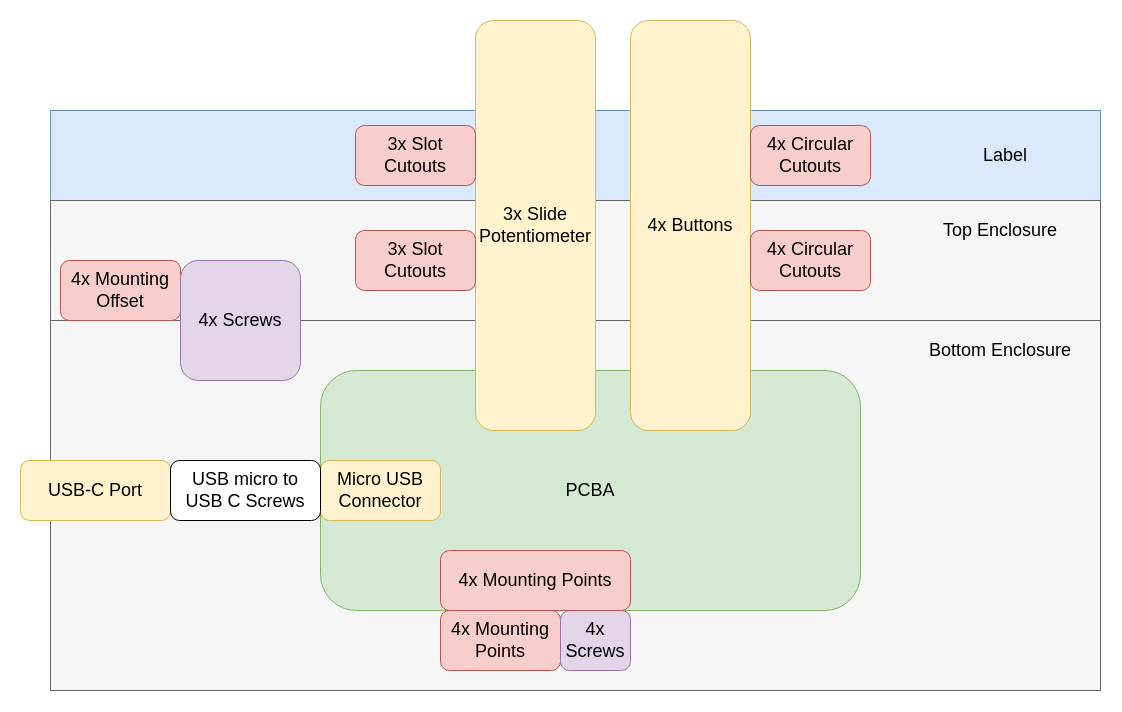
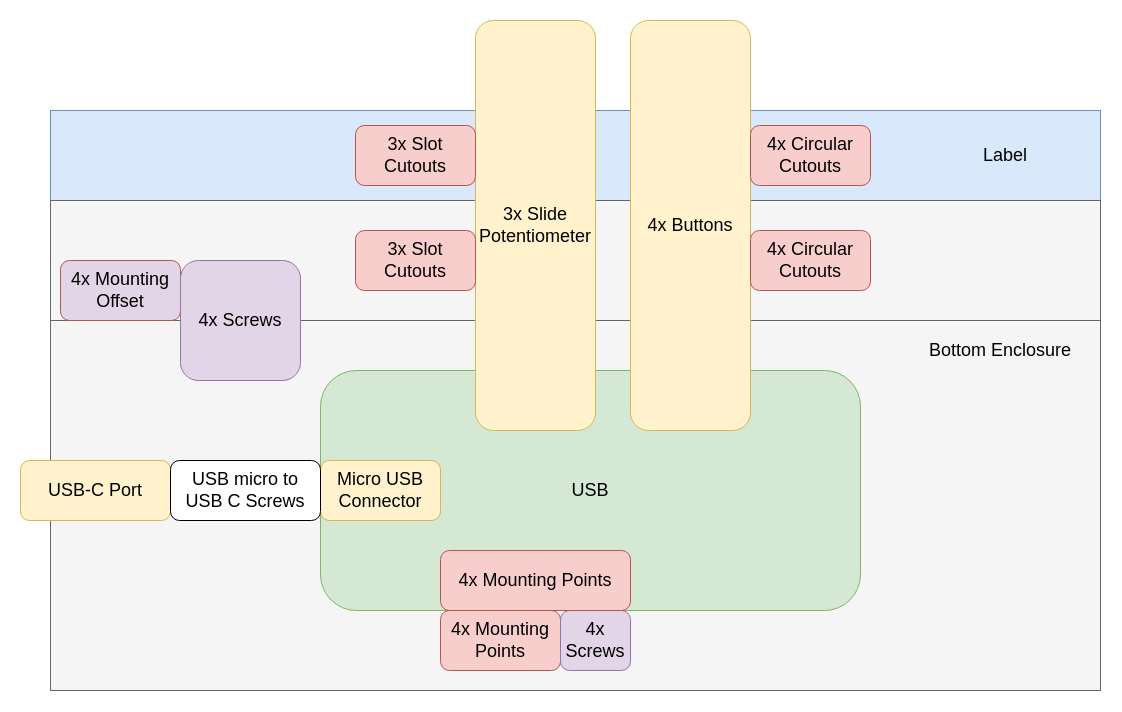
- <mxCell id="5" value="&lt;font style=&quot;font-size: 18px&quot;&gt;Top Enclosure&lt;/font&gt;" style="text;html=1;strokeColor=none;fillColor=none;align=center;verticalAlign=middle;whiteSpace=wrap;rounded=0;" vertex="1" parent="1"><mxGeometry x="935" y="220" width="130" height="20" as="geometry" /></mxCell>
- <mxCell id="21" value="&lt;font style=&quot;font-size: 18px&quot;&gt;4x Mounting Offset&lt;/font&gt;" style="rounded=1;whiteSpace=wrap;html=1;fillColor=#f8cecc;strokeColor=#b85450;" vertex="1" parent="1"><mxGeometry x="60" y="260" width="120" height="60" as="geometry" /></mxCell>
+ <mxCell id="21" value="&lt;font style=&quot;font-size: 18px&quot;&gt;4x Mounting Offset&lt;/font&gt;" style="rounded=1;whiteSpace=wrap;html=1;fillColor=#e1d5e7;strokeColor=#b85450;" vertex="1" parent="1"><mxGeometry x="60" y="260" width="120" height="60" as="geometry" /></mxCell>
- <mxCell id="7" value="&lt;font style=&quot;font-size: 18px&quot;&gt;PCBA&lt;/font&gt;" style="rounded=1;whiteSpace=wrap;html=1;fillColor=#d5e8d4;strokeColor=#82b366;" vertex="1" parent="1"><mxGeometry x="320" y="370" width="540" height="240" as="geometry" /></mxCell>
+ <mxCell id="7" value="&lt;font style=&quot;font-size: 18px&quot;&gt;USB&lt;/font&gt;" style="rounded=1;whiteSpace=wrap;html=1;fillColor=#d5e8d4;strokeColor=#82b366;" vertex="1" parent="1"><mxGeometry x="320" y="370" width="540" height="240" as="geometry" /></mxCell>
